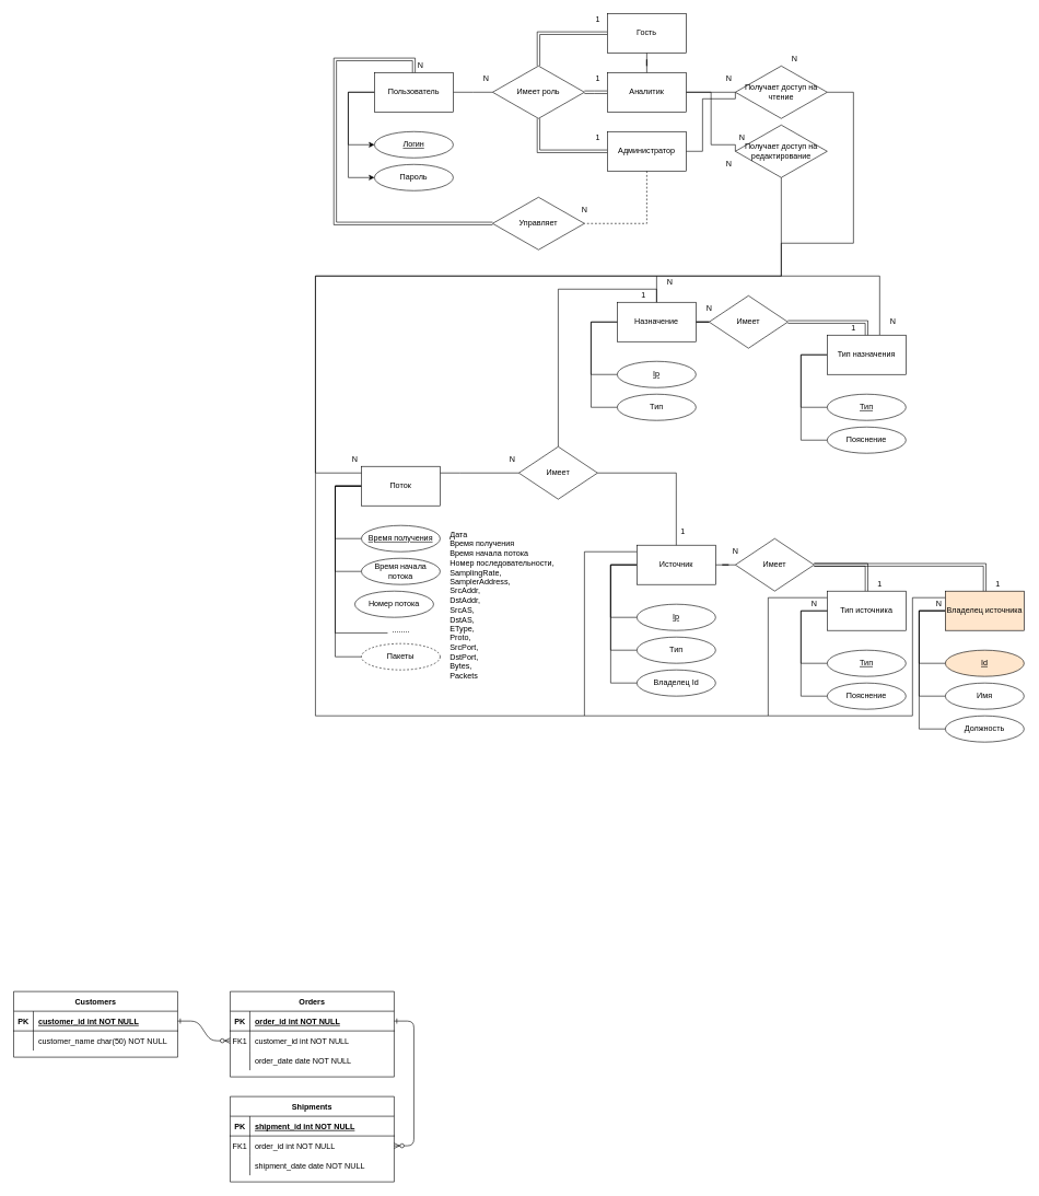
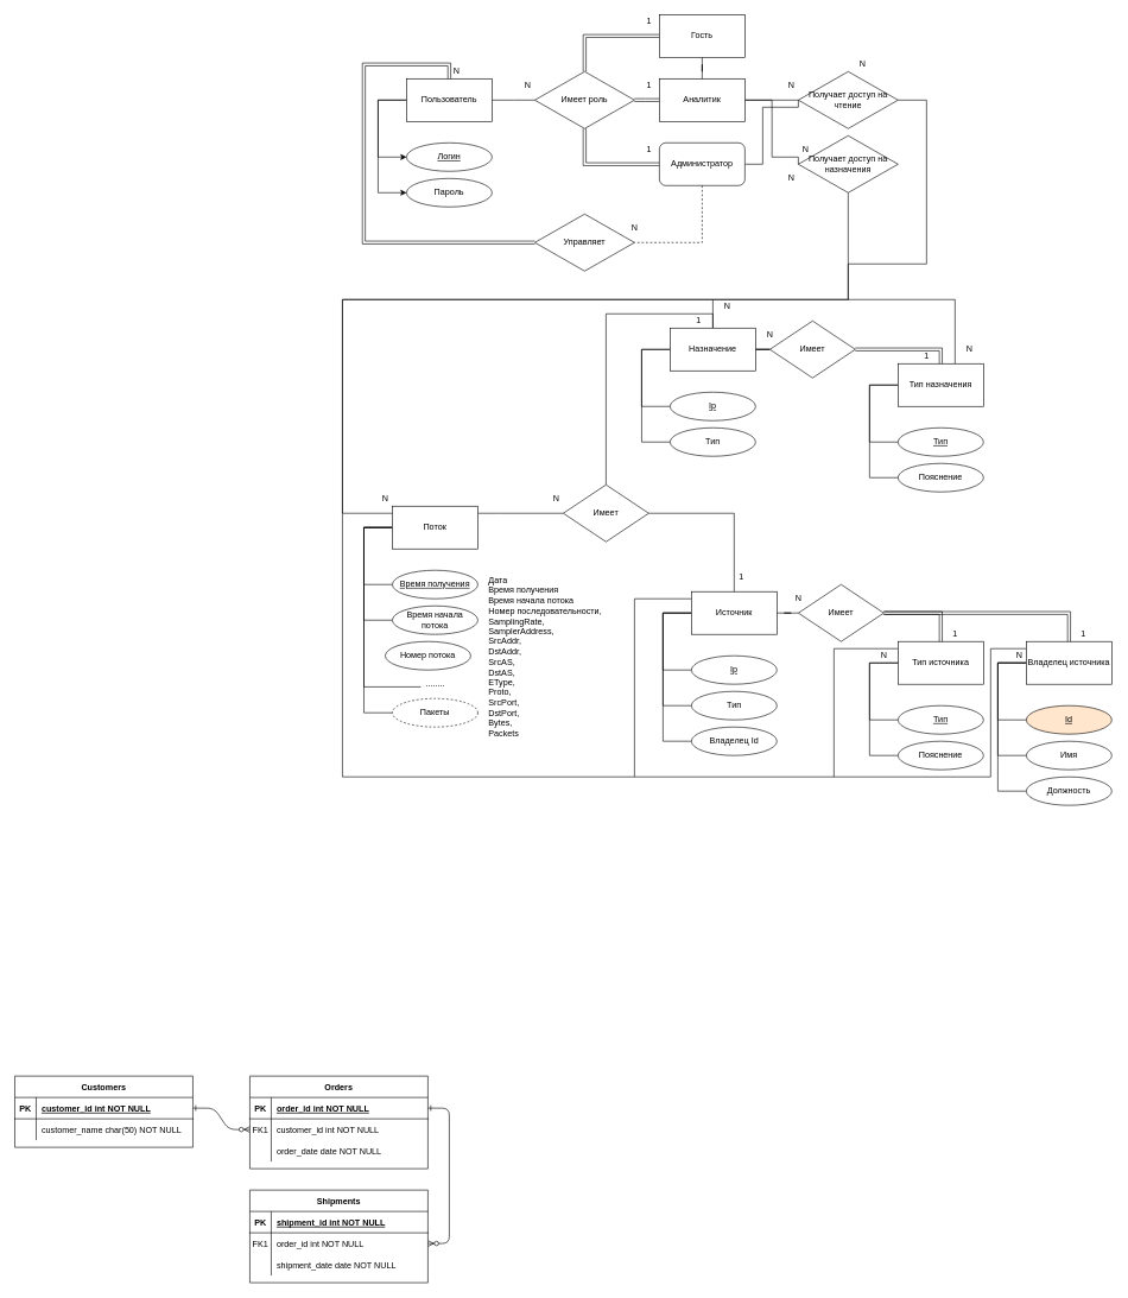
- <mxCell id="78" value="Администратор" style="rounded=0;whiteSpace=wrap;html=1;" vertex="1" parent="1"><mxGeometry x="925" y="200" width="120" height="60" as="geometry" /></mxCell>
+ <mxCell id="78" value="Администратор" style="whiteSpace=wrap;html=1;rounded=1;" vertex="1" parent="1"><mxGeometry x="925" y="200" width="120" height="60" as="geometry" /></mxCell>
- <mxCell id="87" value="Получает доступ на редактирование" style="rhombus;whiteSpace=wrap;html=1;" vertex="1" parent="1"><mxGeometry x="1120" y="190" width="140" height="80" as="geometry" /></mxCell>
+ <mxCell id="87" value="Получает доступ на назначения" style="rhombus;whiteSpace=wrap;html=1;" vertex="1" parent="1"><mxGeometry x="1120" y="190" width="140" height="80" as="geometry" /></mxCell>
- <mxCell id="69" value="Владелец источника" style="rounded=0;whiteSpace=wrap;html=1;fillColor=#ffe6cc;" vertex="1" parent="1"><mxGeometry x="1440.06" y="900" width="120" height="60" as="geometry" /></mxCell>
+ <mxCell id="69" value="Владелец источника" style="rounded=0;whiteSpace=wrap;html=1;" vertex="1" parent="1"><mxGeometry x="1440.06" y="900" width="120" height="60" as="geometry" /></mxCell>
